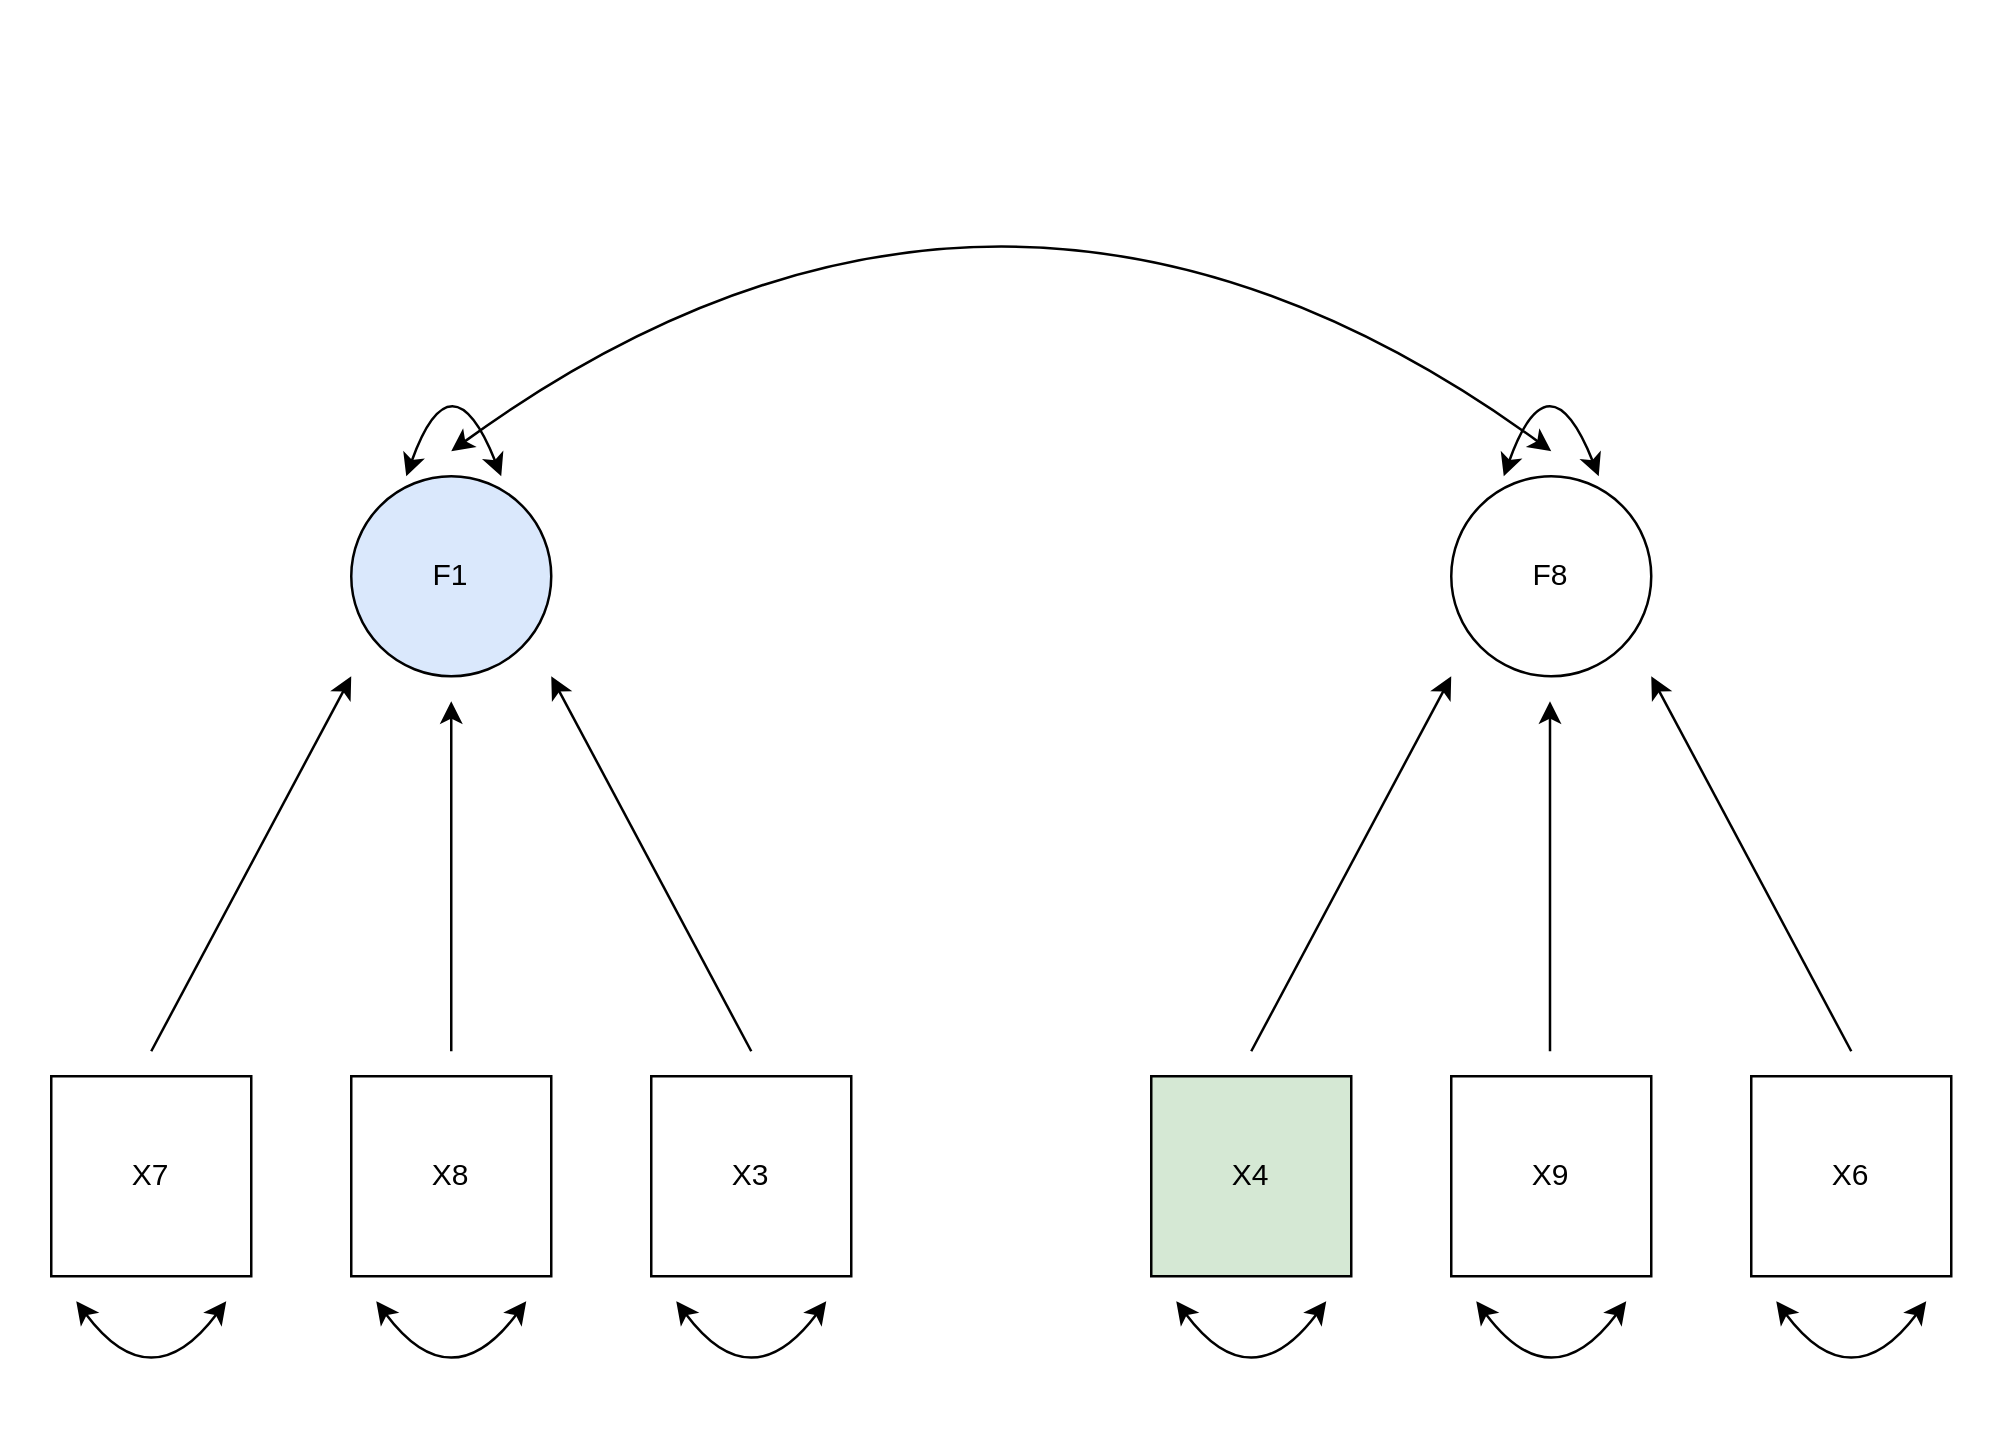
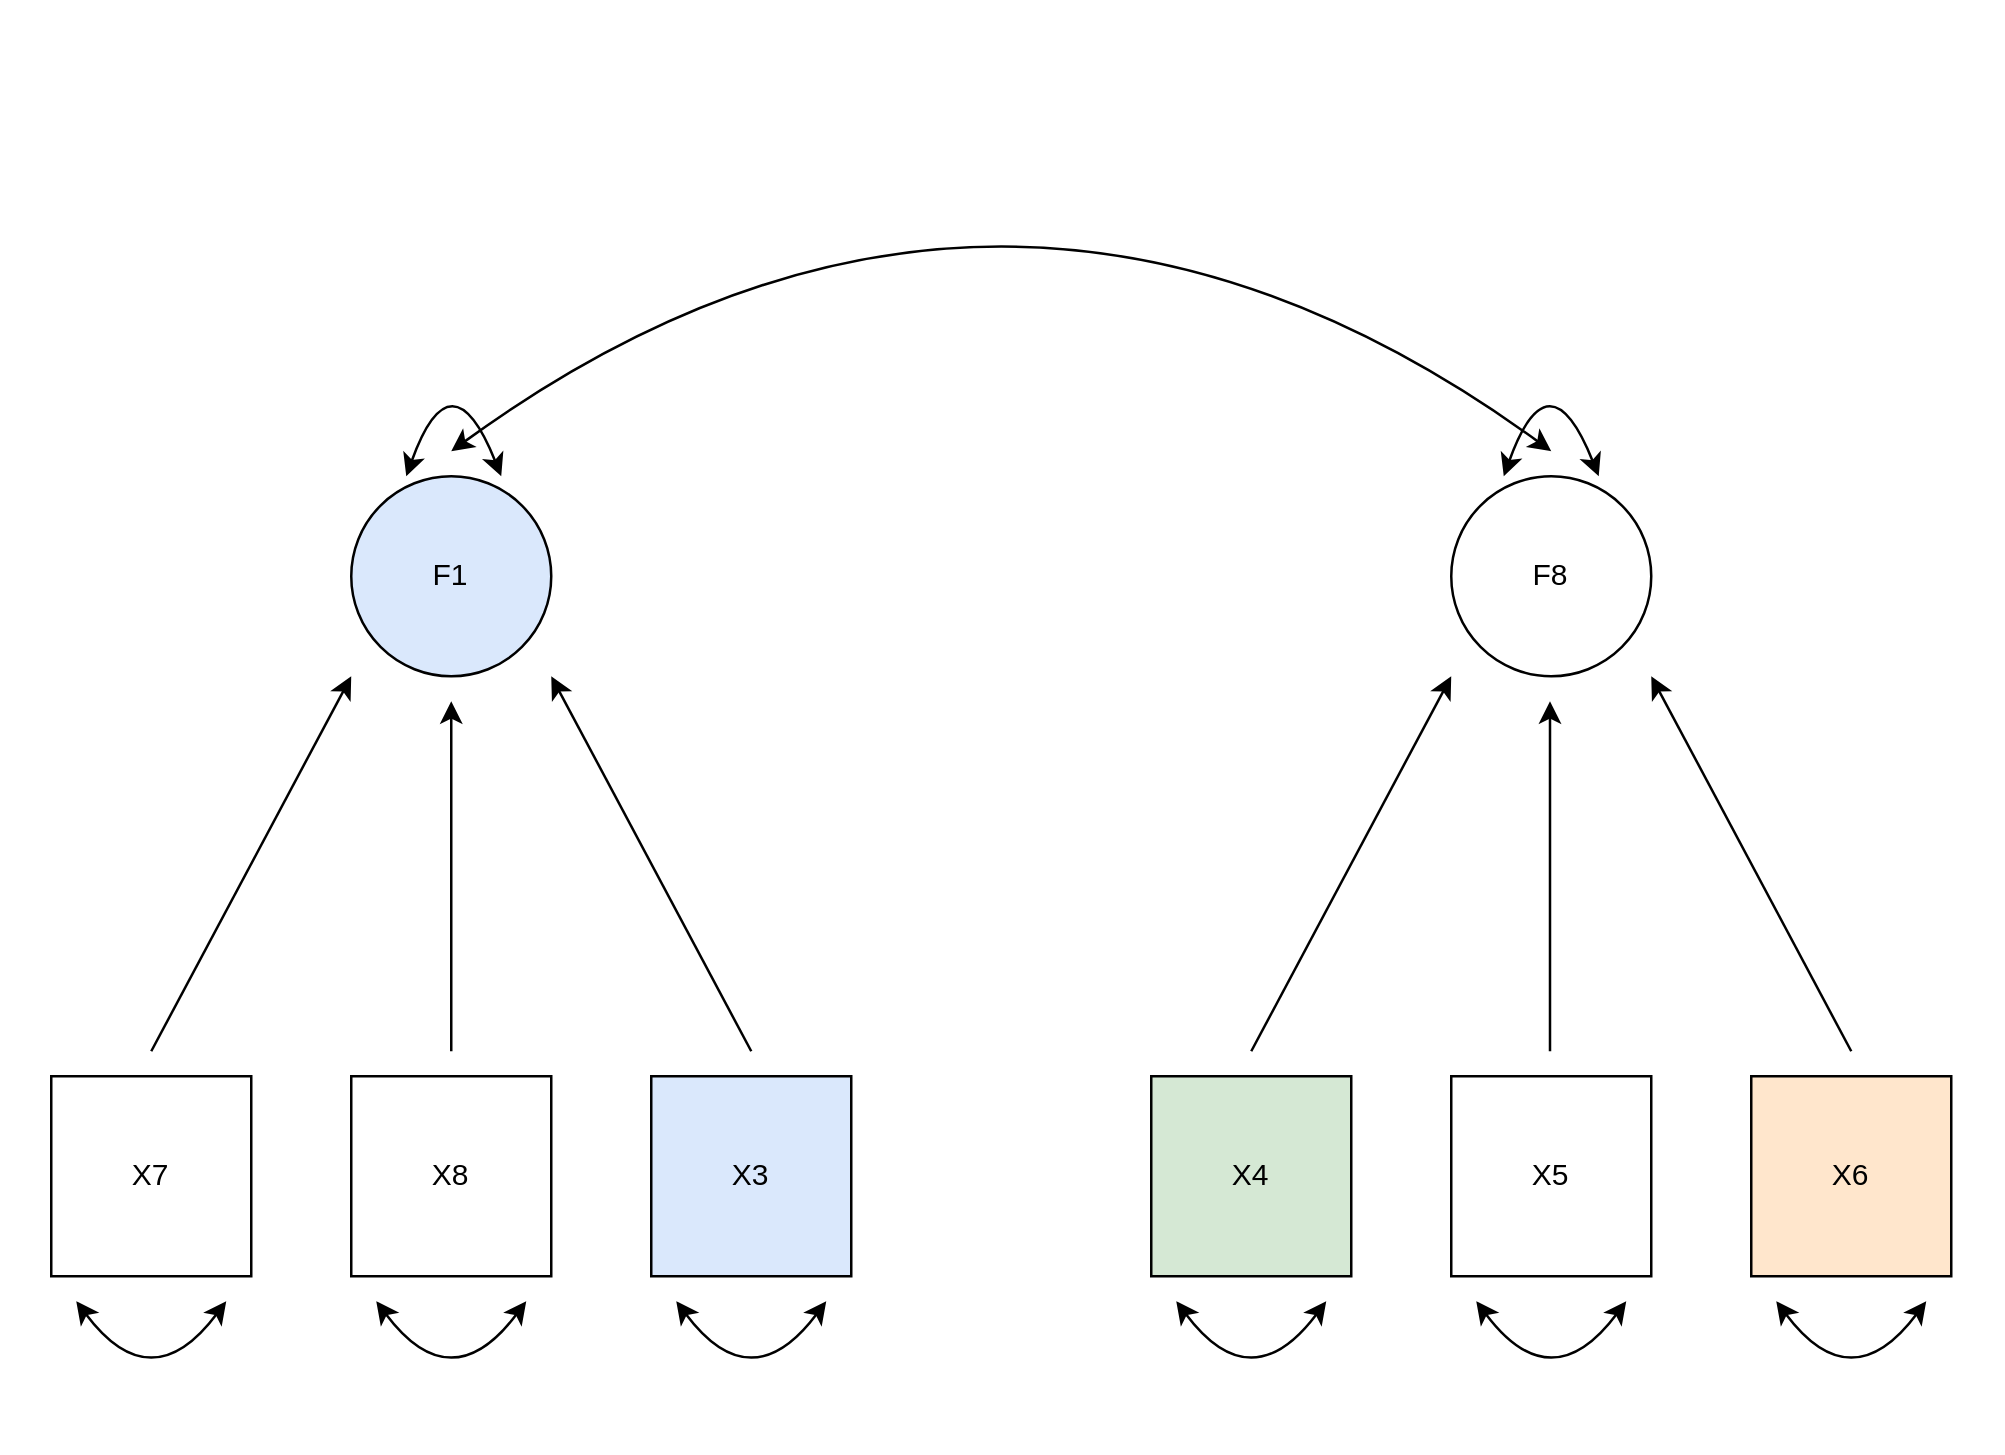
- <mxCell id="4" value="X3" style="whiteSpace=wrap;html=1;aspect=fixed;" parent="1" vertex="1"><mxGeometry x="260" y="430" width="80" height="80" as="geometry" /></mxCell>
+ <mxCell id="4" value="X3" style="whiteSpace=wrap;html=1;aspect=fixed;fillColor=#dae8fc;" parent="1" vertex="1"><mxGeometry x="260" y="430" width="80" height="80" as="geometry" /></mxCell>
- <mxCell id="6" value="X9" style="whiteSpace=wrap;html=1;aspect=fixed;" parent="1" vertex="1"><mxGeometry x="580" y="430" width="80" height="80" as="geometry" /></mxCell>
+ <mxCell id="6" value="X5" style="whiteSpace=wrap;html=1;aspect=fixed;" parent="1" vertex="1"><mxGeometry x="580" y="430" width="80" height="80" as="geometry" /></mxCell>
- <mxCell id="7" value="X6" style="whiteSpace=wrap;html=1;aspect=fixed;" parent="1" vertex="1"><mxGeometry x="700" y="430" width="80" height="80" as="geometry" /></mxCell>
+ <mxCell id="7" value="X6" style="whiteSpace=wrap;html=1;aspect=fixed;fillColor=#ffe6cc;" parent="1" vertex="1"><mxGeometry x="700" y="430" width="80" height="80" as="geometry" /></mxCell>
